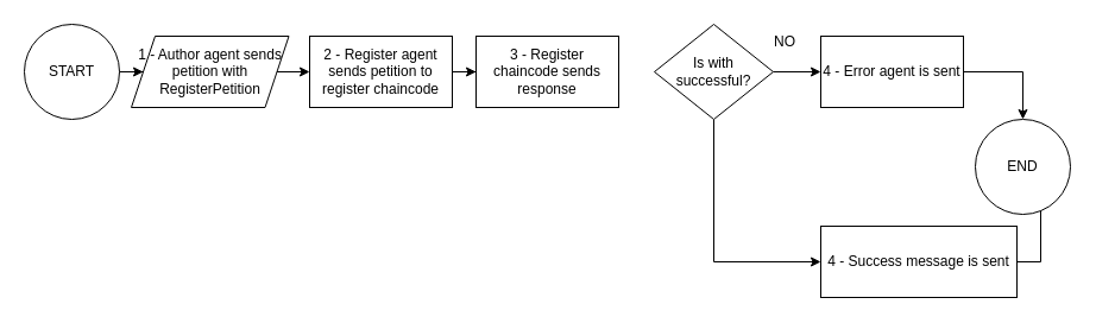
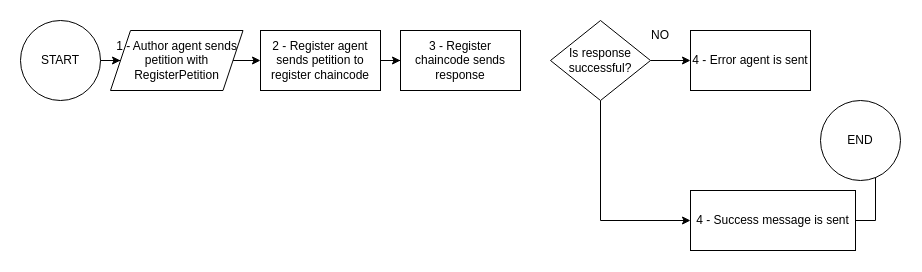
- <mxCell id="11" value="Is with successful?" style="rhombus;whiteSpace=wrap;html=1;" parent="1" vertex="1"><mxGeometry x="550" y="20" width="100" height="80" as="geometry" /></mxCell>
+ <mxCell id="11" value="Is response successful?" style="rhombus;whiteSpace=wrap;html=1;" parent="1" vertex="1"><mxGeometry x="550" y="20" width="100" height="80" as="geometry" /></mxCell>
- <mxCell id="12" style="edgeStyle=orthogonalEdgeStyle;rounded=0;orthogonalLoop=1;jettySize=auto;html=1;exitX=1;exitY=0.5;exitDx=0;exitDy=0;entryX=0.5;entryY=0;entryDx=0;entryDy=0;" parent="1" source="13" target="16" edge="1"><mxGeometry relative="1" as="geometry"><mxPoint x="920" y="100" as="targetPoint" /></mxGeometry></mxCell>
